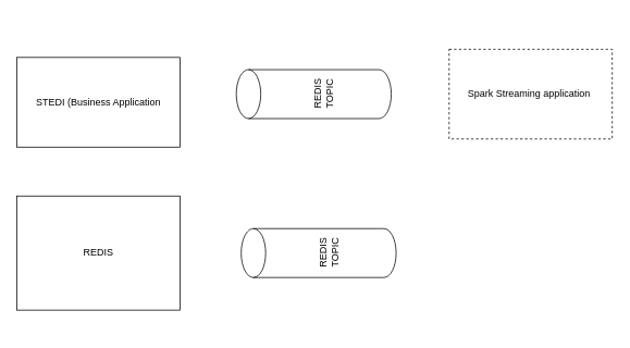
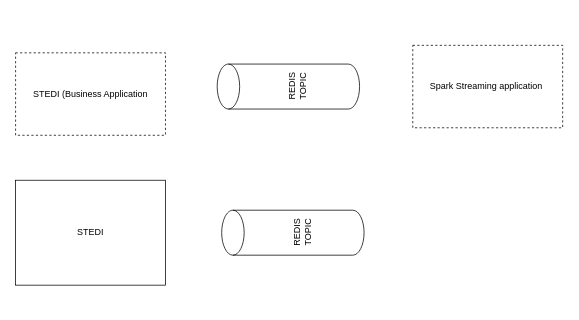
- <mxCell id="2" value="STEDI (Business Application" style="rounded=0;whiteSpace=wrap;html=1;" vertex="1" parent="1"><mxGeometry x="20" y="70" width="200" height="110" as="geometry" /></mxCell>
+ <mxCell id="2" value="STEDI (Business Application" style="rounded=0;whiteSpace=wrap;html=1;dashed=1;" vertex="1" parent="1"><mxGeometry x="20" y="70" width="200" height="110" as="geometry" /></mxCell>
- <mxCell id="4" value="REDIS" style="rounded=0;whiteSpace=wrap;html=1;" vertex="1" parent="1"><mxGeometry x="20" y="240" width="200" height="140" as="geometry" /></mxCell>
+ <mxCell id="4" value="STEDI" style="rounded=0;whiteSpace=wrap;html=1;" vertex="1" parent="1"><mxGeometry x="20" y="240" width="200" height="140" as="geometry" /></mxCell>
